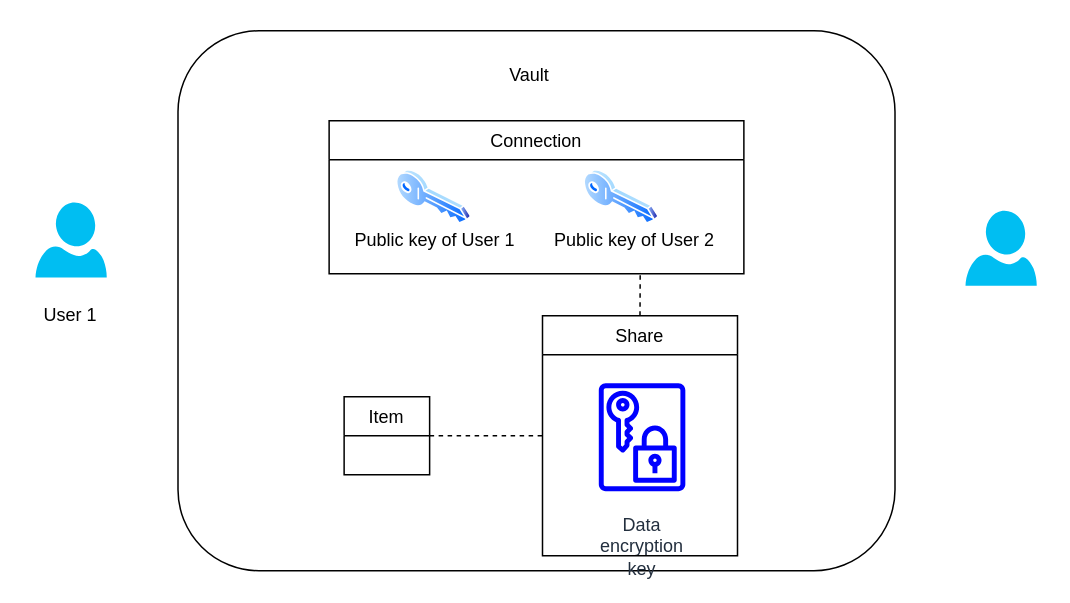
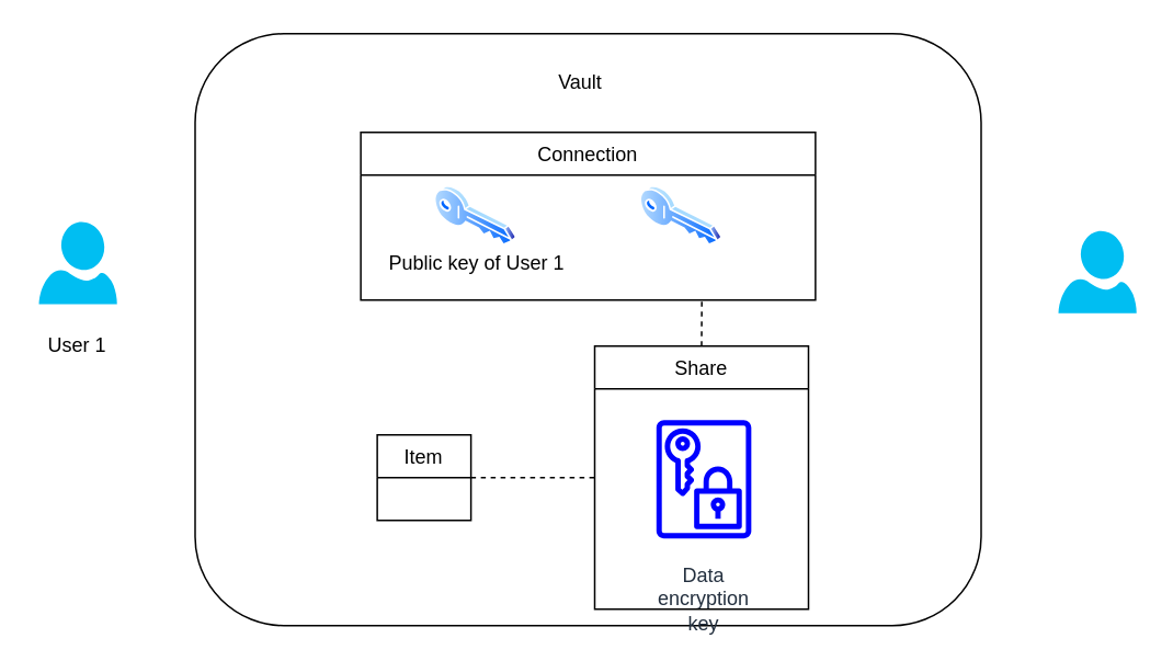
- <mxCell id="10" value="Public key of User 2" style="text;html=1;resizable=0;points=[];autosize=1;align=center;verticalAlign=top;spacingTop=-4;" parent="1" vertex="1"><mxGeometry x="361.75" y="149.5" width="120" height="20" as="geometry" /></mxCell>
